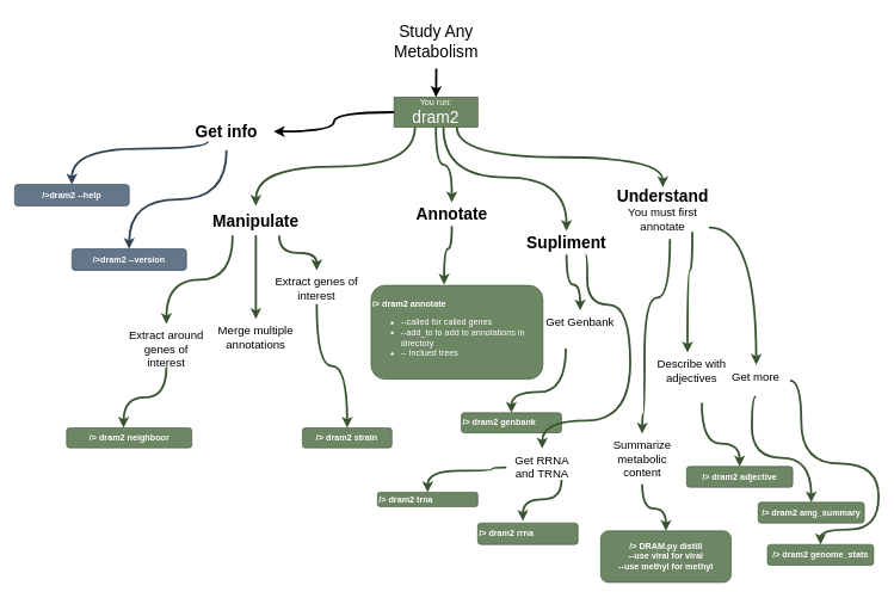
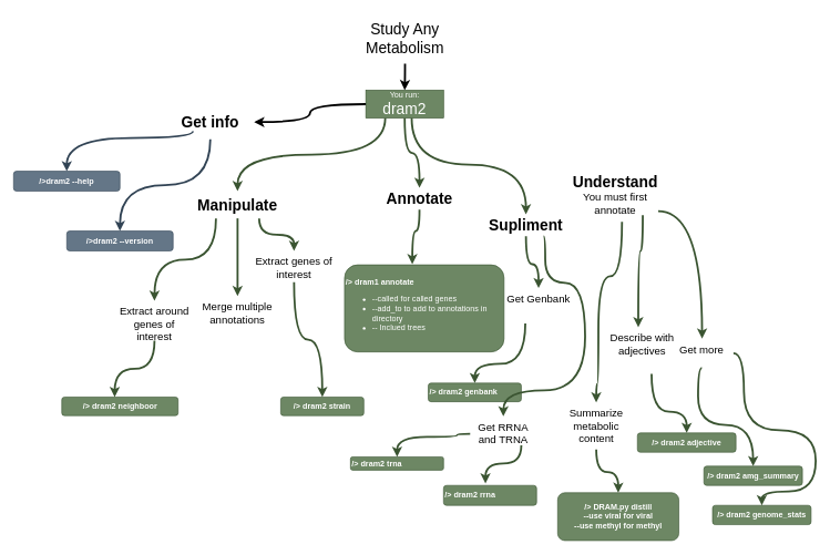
- <mxCell id="6" style="edgeStyle=orthogonalEdgeStyle;curved=1;rounded=0;orthogonalLoop=1;jettySize=auto;html=1;exitX=0.75;exitY=1;exitDx=0;exitDy=0;strokeWidth=3;fontSize=23;fillColor=#6d8764;strokeColor=#3A5431;" parent="1" source="8" target="19" edge="1"><mxGeometry relative="1" as="geometry" /></mxCell>
- <mxCell id="12" value="&lt;div align=&quot;left&quot;&gt;&lt;b&gt;/&amp;gt; dram2 annotate&lt;/b&gt;&lt;br&gt;&lt;/div&gt;&lt;ul&gt;&lt;li&gt; --called for called genes&lt;/li&gt;&lt;li&gt;--add_to to add to annotations in directory &lt;/li&gt;&lt;li&gt;-- Inclued trees&lt;br&gt;&lt;/li&gt;&lt;/ul&gt;" style="rounded=1;whiteSpace=wrap;html=1;fillColor=#6d8764;fontColor=#ffffff;strokeColor=#3A5431;align=left;" parent="1" vertex="1"><mxGeometry x="518" y="398" width="240" height="131" as="geometry" /></mxCell>
+ <mxCell id="12" value="&lt;div align=&quot;left&quot;&gt;&lt;b&gt;/&amp;gt; dram1 annotate&lt;/b&gt;&lt;br&gt;&lt;/div&gt;&lt;ul&gt;&lt;li&gt; --called for called genes&lt;/li&gt;&lt;li&gt;--add_to to add to annotations in directory &lt;/li&gt;&lt;li&gt;-- Inclued trees&lt;br&gt;&lt;/li&gt;&lt;/ul&gt;" style="rounded=1;whiteSpace=wrap;html=1;fillColor=#6d8764;fontColor=#ffffff;strokeColor=#3A5431;align=left;" parent="1" vertex="1"><mxGeometry x="518" y="398" width="240" height="131" as="geometry" /></mxCell>
